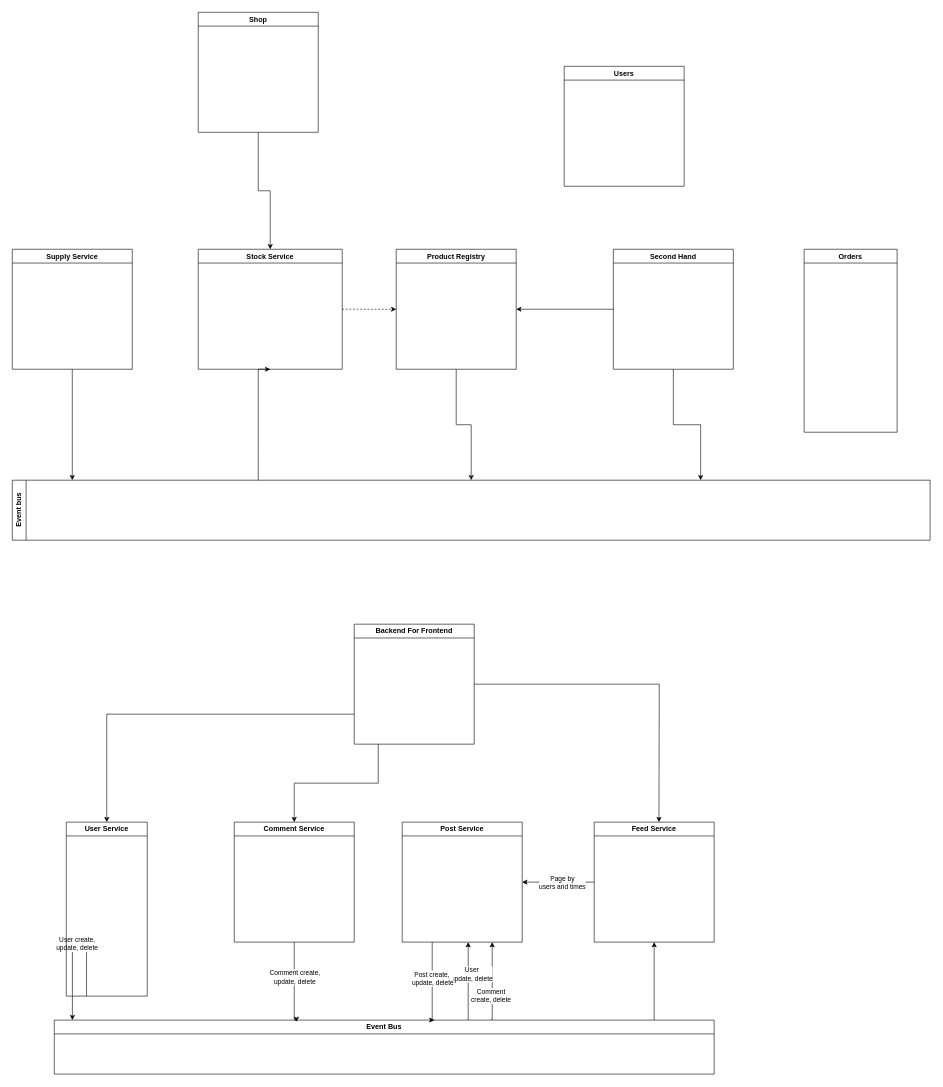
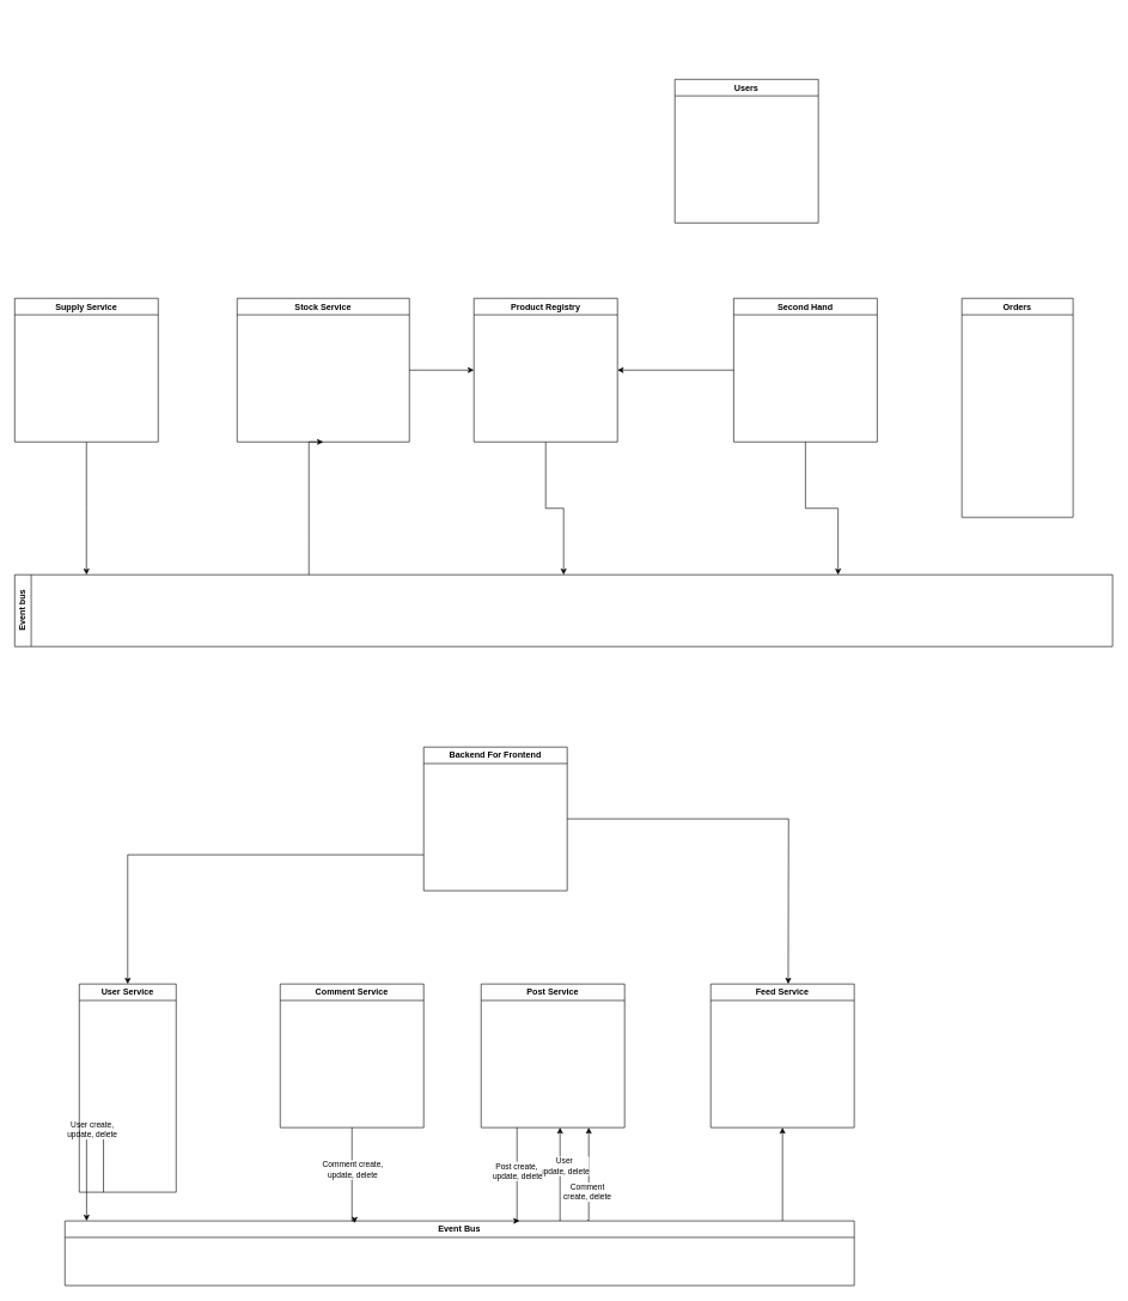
- <mxCell id="10" value="Shop" style="swimlane;whiteSpace=wrap;html=1;" parent="1" vertex="1"><mxGeometry x="330" y="20" width="200" height="200" as="geometry" /></mxCell>
- <mxCell id="9" style="edgeStyle=orthogonalEdgeStyle;rounded=0;orthogonalLoop=1;jettySize=auto;html=1;" parent="1" source="10" target="8" edge="1"><mxGeometry relative="1" as="geometry" /></mxCell>
- <mxCell id="7" style="edgeStyle=orthogonalEdgeStyle;rounded=0;orthogonalLoop=1;jettySize=auto;html=1;entryX=0;entryY=0.5;entryDx=0;entryDy=0;dashed=1;" parent="1" source="8" target="3" edge="1"><mxGeometry relative="1" as="geometry"><mxPoint x="840" y="505" as="targetPoint" /><Array as="points"><mxPoint x="580" y="515" /><mxPoint x="580" y="515" /></Array></mxGeometry></mxCell>
+ <mxCell id="7" style="edgeStyle=orthogonalEdgeStyle;rounded=0;orthogonalLoop=1;jettySize=auto;html=1;entryX=0;entryY=0.5;entryDx=0;entryDy=0;" parent="1" source="8" target="3" edge="1"><mxGeometry relative="1" as="geometry"><mxPoint x="840" y="505" as="targetPoint" /><Array as="points"><mxPoint x="580" y="515" /><mxPoint x="580" y="515" /></Array></mxGeometry></mxCell>
- <mxCell id="28" style="edgeStyle=orthogonalEdgeStyle;rounded=0;orthogonalLoop=1;jettySize=auto;html=1;" parent="1" source="26" target="21" edge="1"><mxGeometry relative="1" as="geometry"><mxPoint x="790" y="1370" as="targetPoint" /><Array as="points"><mxPoint x="630" y="1305" /><mxPoint x="490" y="1305" /></Array></mxGeometry></mxCell>
- <mxCell id="22" style="edgeStyle=orthogonalEdgeStyle;rounded=0;orthogonalLoop=1;jettySize=auto;html=1;entryX=1;entryY=0.5;entryDx=0;entryDy=0;" parent="1" source="24" target="17" edge="1"><mxGeometry relative="1" as="geometry" /></mxCell>
- <mxCell id="23" value="Page by&lt;div&gt;users and times&lt;/div&gt;" style="edgeLabel;html=1;align=center;verticalAlign=middle;resizable=0;points=[];" parent="22" vertex="1" connectable="0"><mxGeometry x="-0.1" relative="1" as="geometry"><mxPoint as="offset" /></mxGeometry></mxCell>
